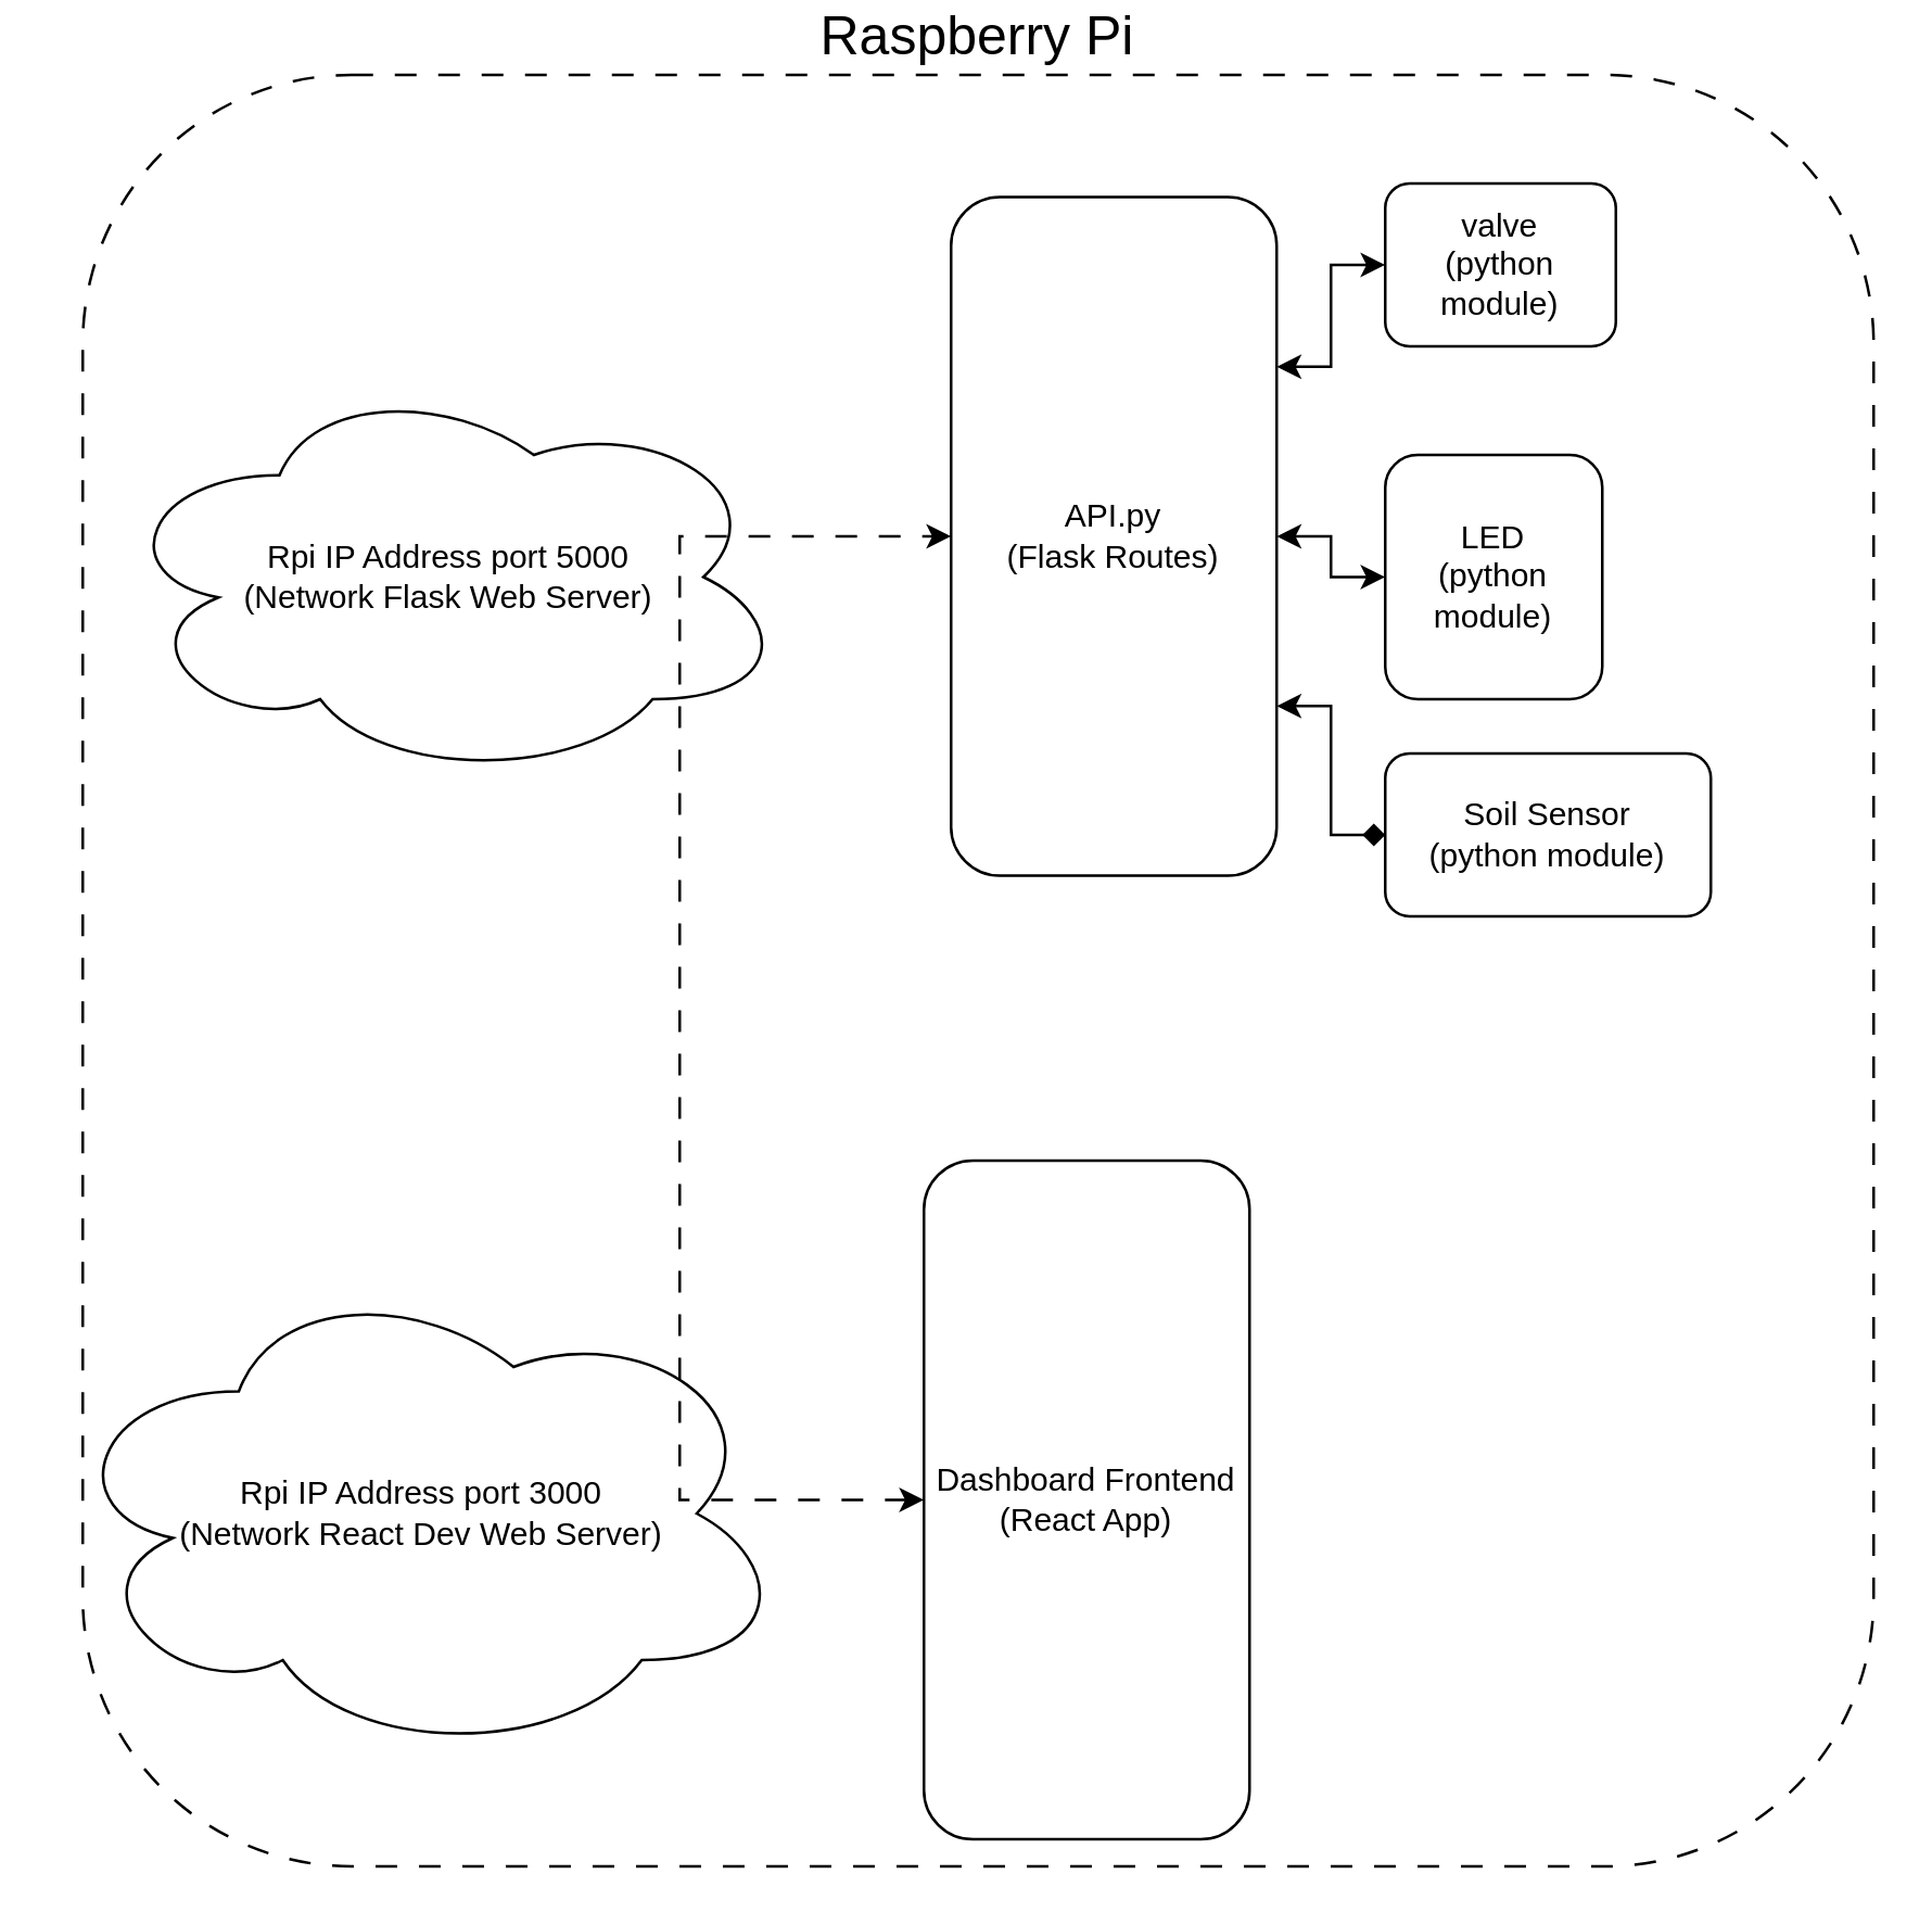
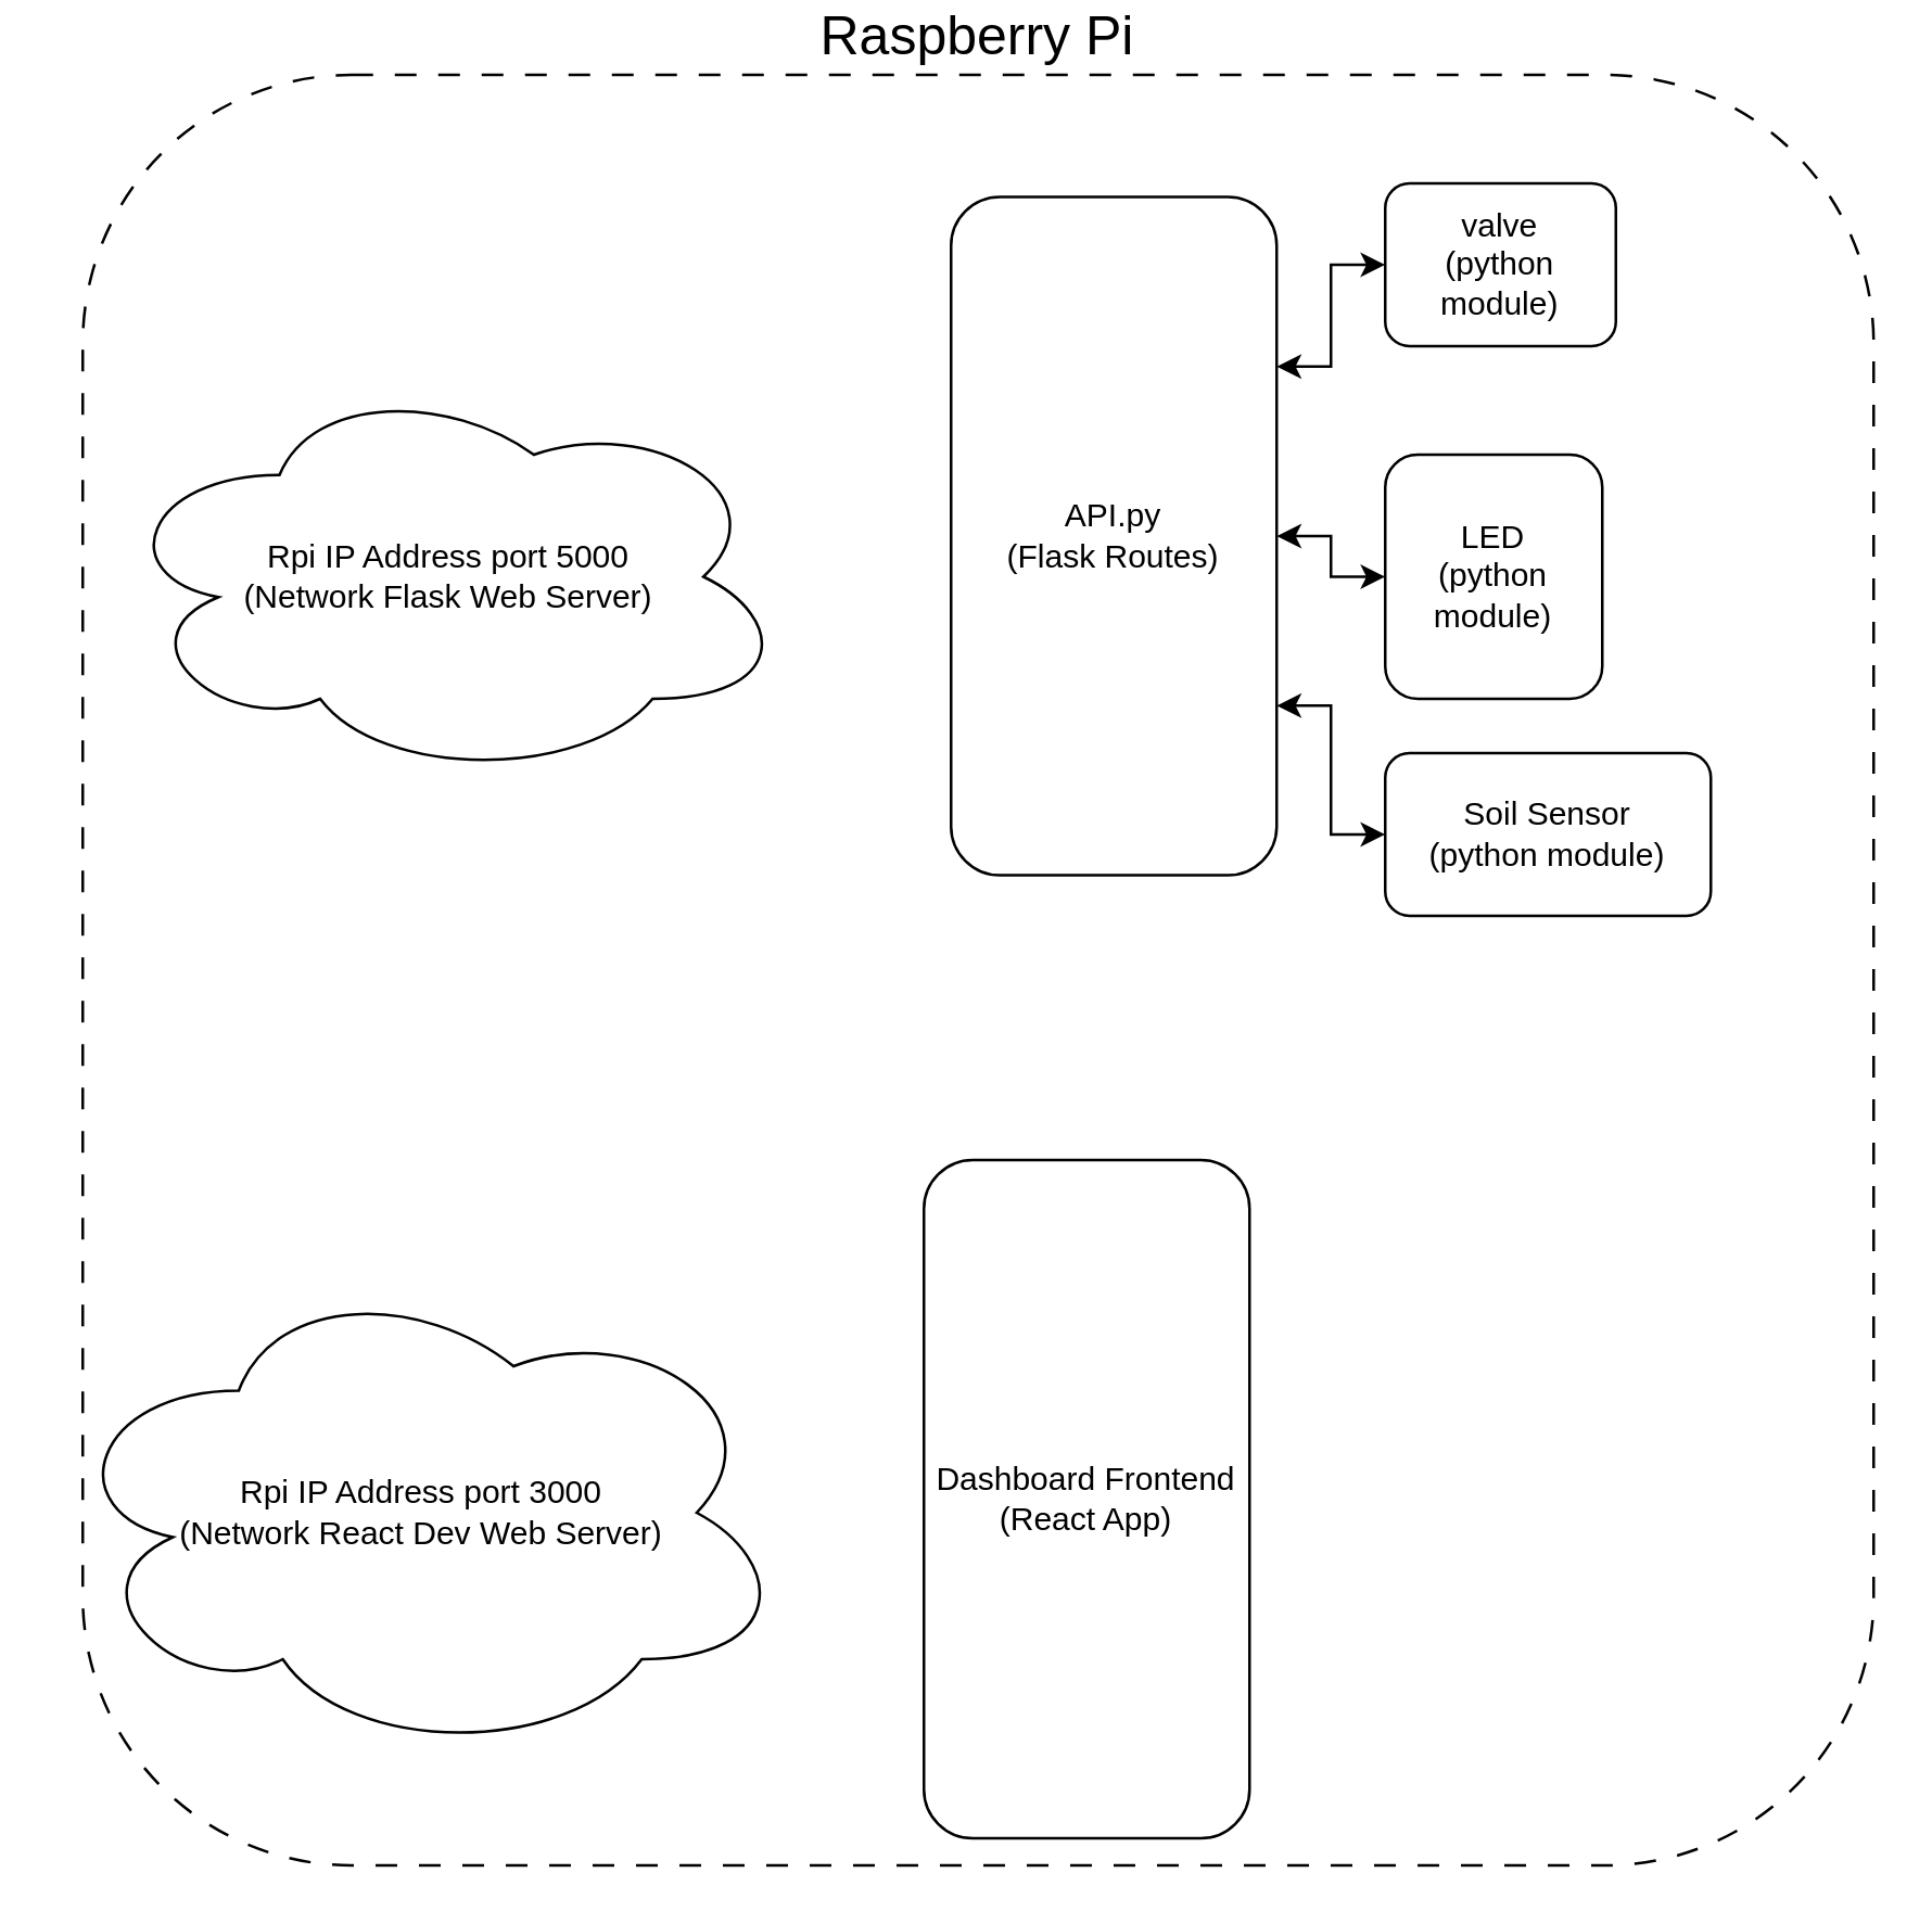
- <mxCell id="9" style="edgeStyle=orthogonalEdgeStyle;rounded=0;orthogonalLoop=1;jettySize=auto;html=1;exitX=1;exitY=0.75;exitDx=0;exitDy=0;entryX=0;entryY=0.5;entryDx=0;entryDy=0;startArrow=classic;startFill=1;endArrow=diamond;" edge="1" parent="1" source="10" target="6"><mxGeometry relative="1" as="geometry" /></mxCell>
+ <mxCell id="9" style="edgeStyle=orthogonalEdgeStyle;rounded=0;orthogonalLoop=1;jettySize=auto;html=1;exitX=1;exitY=0.75;exitDx=0;exitDy=0;entryX=0;entryY=0.5;entryDx=0;entryDy=0;startArrow=classic;startFill=1;" edge="1" parent="1" source="10" target="6"><mxGeometry relative="1" as="geometry" /></mxCell>
- <mxCell id="12" style="edgeStyle=orthogonalEdgeStyle;rounded=0;orthogonalLoop=1;jettySize=auto;html=1;exitX=0;exitY=0.5;exitDx=0;exitDy=0;entryX=0;entryY=0.5;entryDx=0;entryDy=0;dashed=1;dashPattern=8 8;startArrow=classic;startFill=1;" edge="1" parent="1" source="13" target="10"><mxGeometry relative="1" as="geometry"><Array as="points"><mxPoint x="250" y="545" /><mxPoint x="250" y="190" /></Array></mxGeometry></mxCell>
